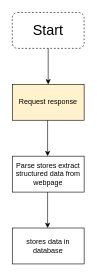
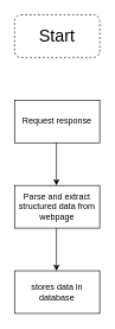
- <mxCell id="6" value="" style="endArrow=classic;html=1;exitX=0.5;exitY=1;exitDx=0;exitDy=0;" edge="1" parent="1" source="2" target="3"><mxGeometry width="50" height="50" relative="1" as="geometry"><mxPoint x="305" y="270" as="sourcePoint" /><mxPoint x="355" y="220" as="targetPoint" /></mxGeometry></mxCell>
- <mxCell id="3" value="Request response" style="rounded=0;whiteSpace=wrap;html=1;fillColor=#fff2cc;" vertex="1" parent="1"><mxGeometry x="20" y="140" width="120" height="60" as="geometry" /></mxCell>
+ <mxCell id="3" value="Request response" style="rounded=0;whiteSpace=wrap;html=1;" vertex="1" parent="1"><mxGeometry x="20" y="140" width="120" height="60" as="geometry" /></mxCell>
- <mxCell id="4" value="Parse stores extract structured data from webpage" style="rounded=0;whiteSpace=wrap;html=1;" vertex="1" parent="1"><mxGeometry x="20" y="260" width="120" height="60" as="geometry" /></mxCell>
+ <mxCell id="4" value="Parse and extract structured data from webpage" style="rounded=0;whiteSpace=wrap;html=1;" vertex="1" parent="1"><mxGeometry x="20" y="260" width="120" height="60" as="geometry" /></mxCell>
